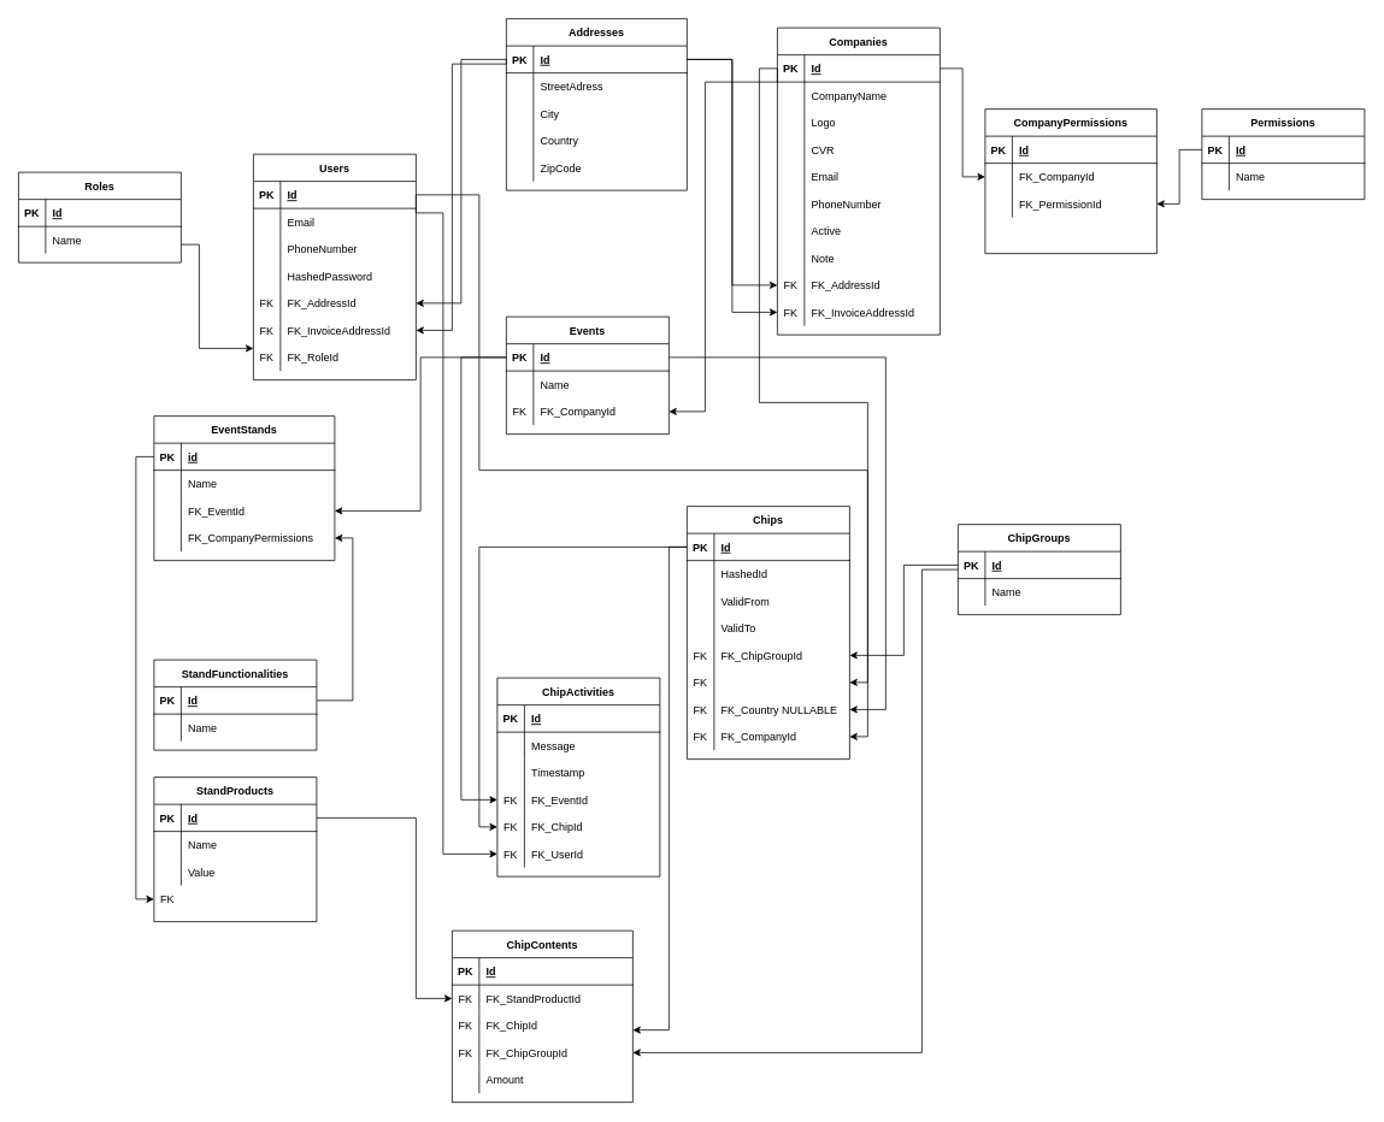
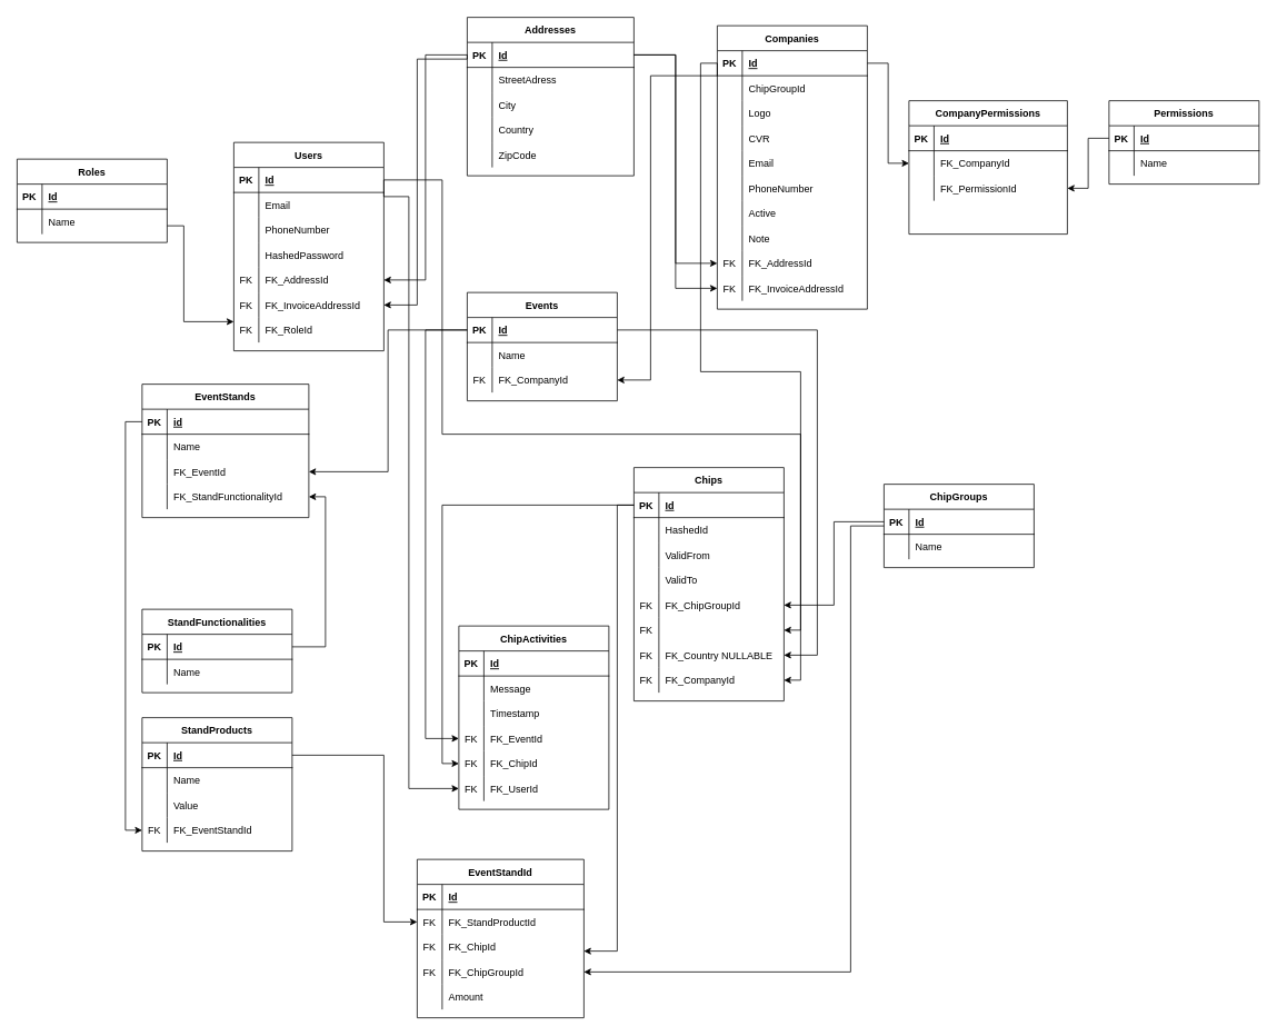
- <mxCell id="109" value="CompanyName" style="shape=partialRectangle;connectable=0;fillColor=none;top=0;left=0;bottom=0;right=0;align=left;spacingLeft=6;overflow=hidden;" parent="107" vertex="1"><mxGeometry x="30" width="150" height="30" as="geometry" /></mxCell>
+ <mxCell id="109" value="ChipGroupId" style="shape=partialRectangle;connectable=0;fillColor=none;top=0;left=0;bottom=0;right=0;align=left;spacingLeft=6;overflow=hidden;" parent="107" vertex="1"><mxGeometry x="30" width="150" height="30" as="geometry" /></mxCell>
- <mxCell id="89" value="FK_CompanyPermissions" style="shape=partialRectangle;connectable=0;fillColor=none;top=0;left=0;bottom=0;right=0;align=left;spacingLeft=6;overflow=hidden;" parent="87" vertex="1"><mxGeometry x="30" width="170" height="30" as="geometry" /></mxCell>
+ <mxCell id="89" value="FK_StandFunctionalityId" style="shape=partialRectangle;connectable=0;fillColor=none;top=0;left=0;bottom=0;right=0;align=left;spacingLeft=6;overflow=hidden;" parent="87" vertex="1"><mxGeometry x="30" width="170" height="30" as="geometry" /></mxCell>
+ <mxCell id="102" value="FK_EventStandId" style="shape=partialRectangle;connectable=0;fillColor=none;top=0;left=0;bottom=0;right=0;align=left;spacingLeft=6;overflow=hidden;" parent="100" vertex="1"><mxGeometry x="30" width="150" height="30" as="geometry" /></mxCell>
- <mxCell id="211" value="ChipContents" style="shape=table;startSize=30;container=1;collapsible=1;childLayout=tableLayout;fixedRows=1;rowLines=0;fontStyle=1;align=center;resizeLast=1;" parent="1" vertex="1"><mxGeometry x="500" y="1030" width="200" height="190" as="geometry"><mxRectangle x="350" y="570" width="60" height="30" as="alternateBounds" /></mxGeometry></mxCell>
+ <mxCell id="211" value="EventStandId" style="shape=table;startSize=30;container=1;collapsible=1;childLayout=tableLayout;fixedRows=1;rowLines=0;fontStyle=1;align=center;resizeLast=1;" parent="1" vertex="1"><mxGeometry x="500" y="1030" width="200" height="190" as="geometry"><mxRectangle x="350" y="570" width="60" height="30" as="alternateBounds" /></mxGeometry></mxCell>
